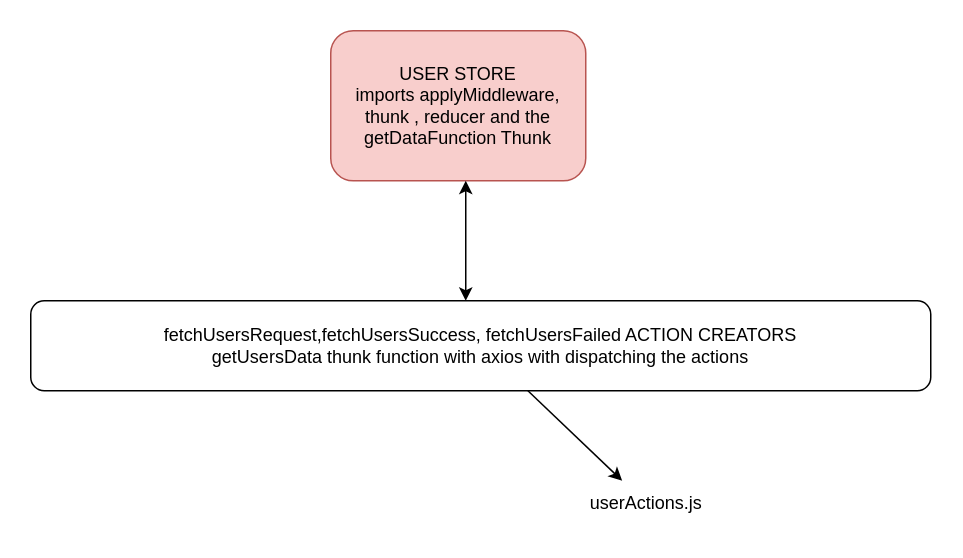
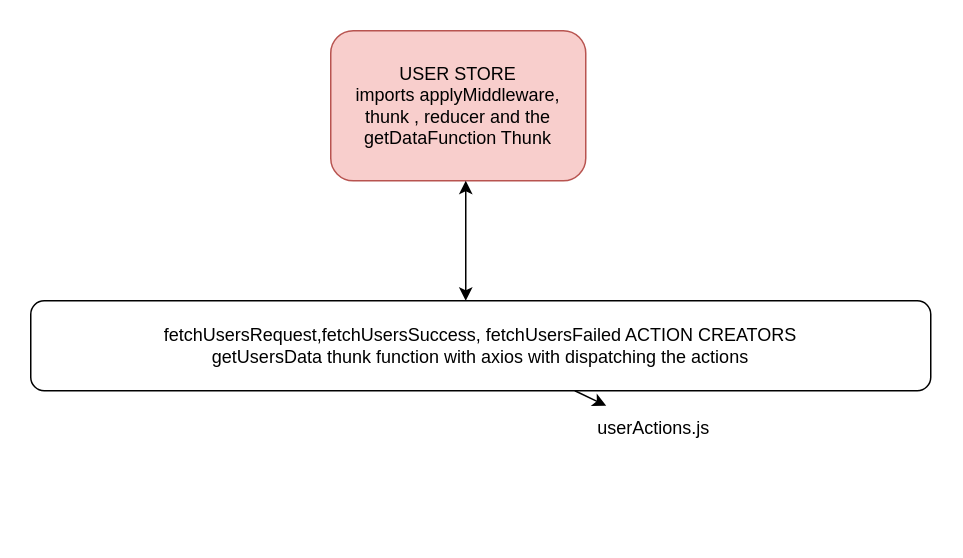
- <mxCell id="6" value="userActions.js" style="text;html=1;align=center;verticalAlign=middle;resizable=0;points=[];autosize=1;strokeColor=none;fillColor=none;" vertex="1" parent="1"><mxGeometry x="380" y="320" width="100" height="30" as="geometry" /></mxCell>
+ <mxCell id="6" value="userActions.js" style="text;html=1;align=center;verticalAlign=middle;resizable=0;points=[];autosize=1;strokeColor=none;fillColor=none;" vertex="1" parent="1"><mxGeometry x="385" y="270" width="100" height="30" as="geometry" /></mxCell>
